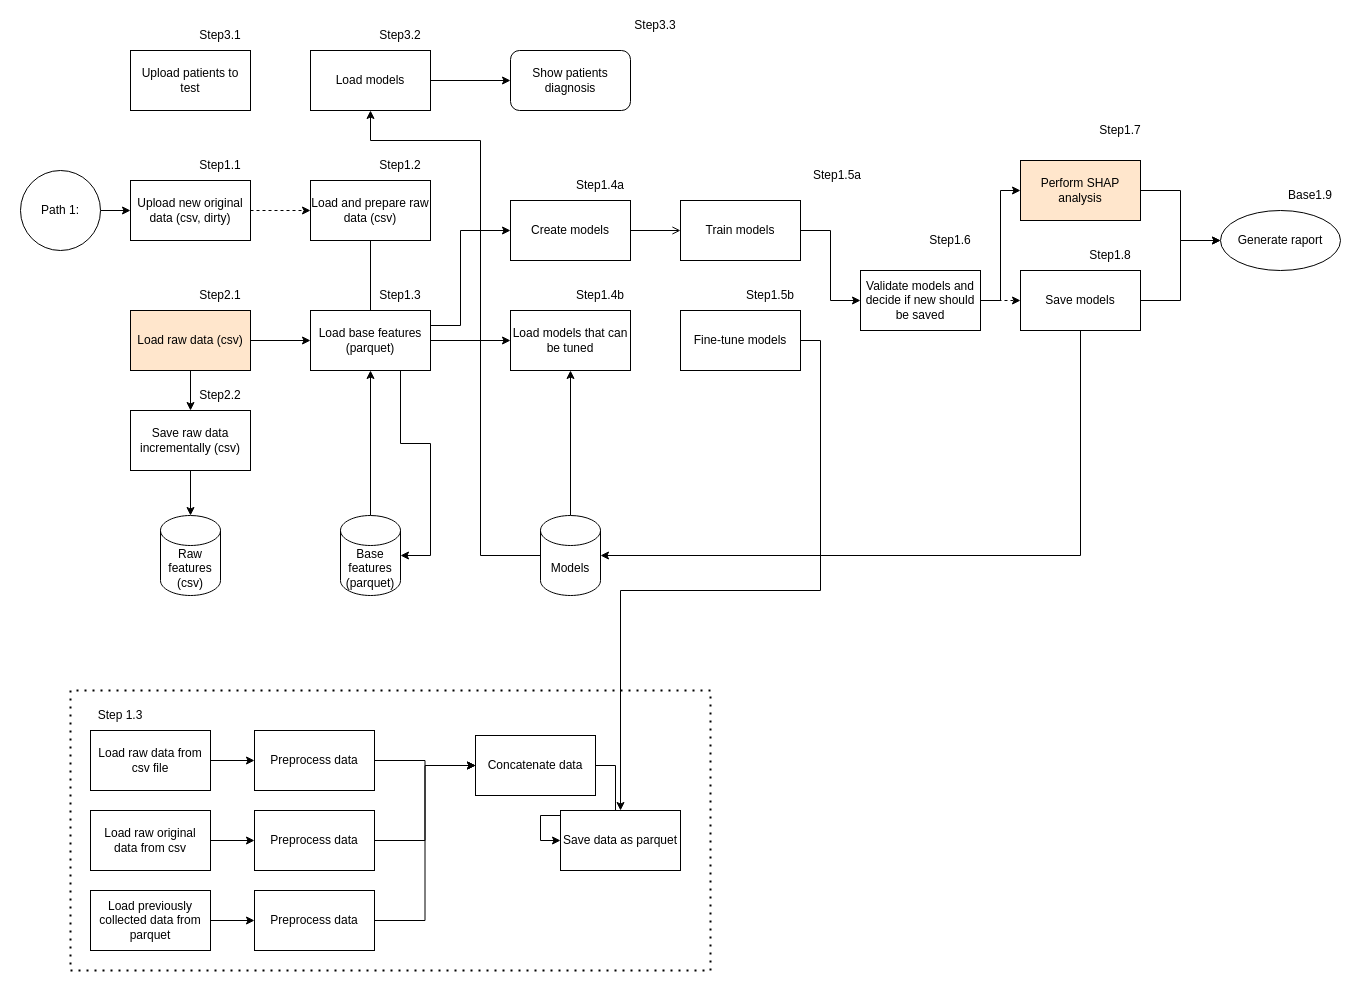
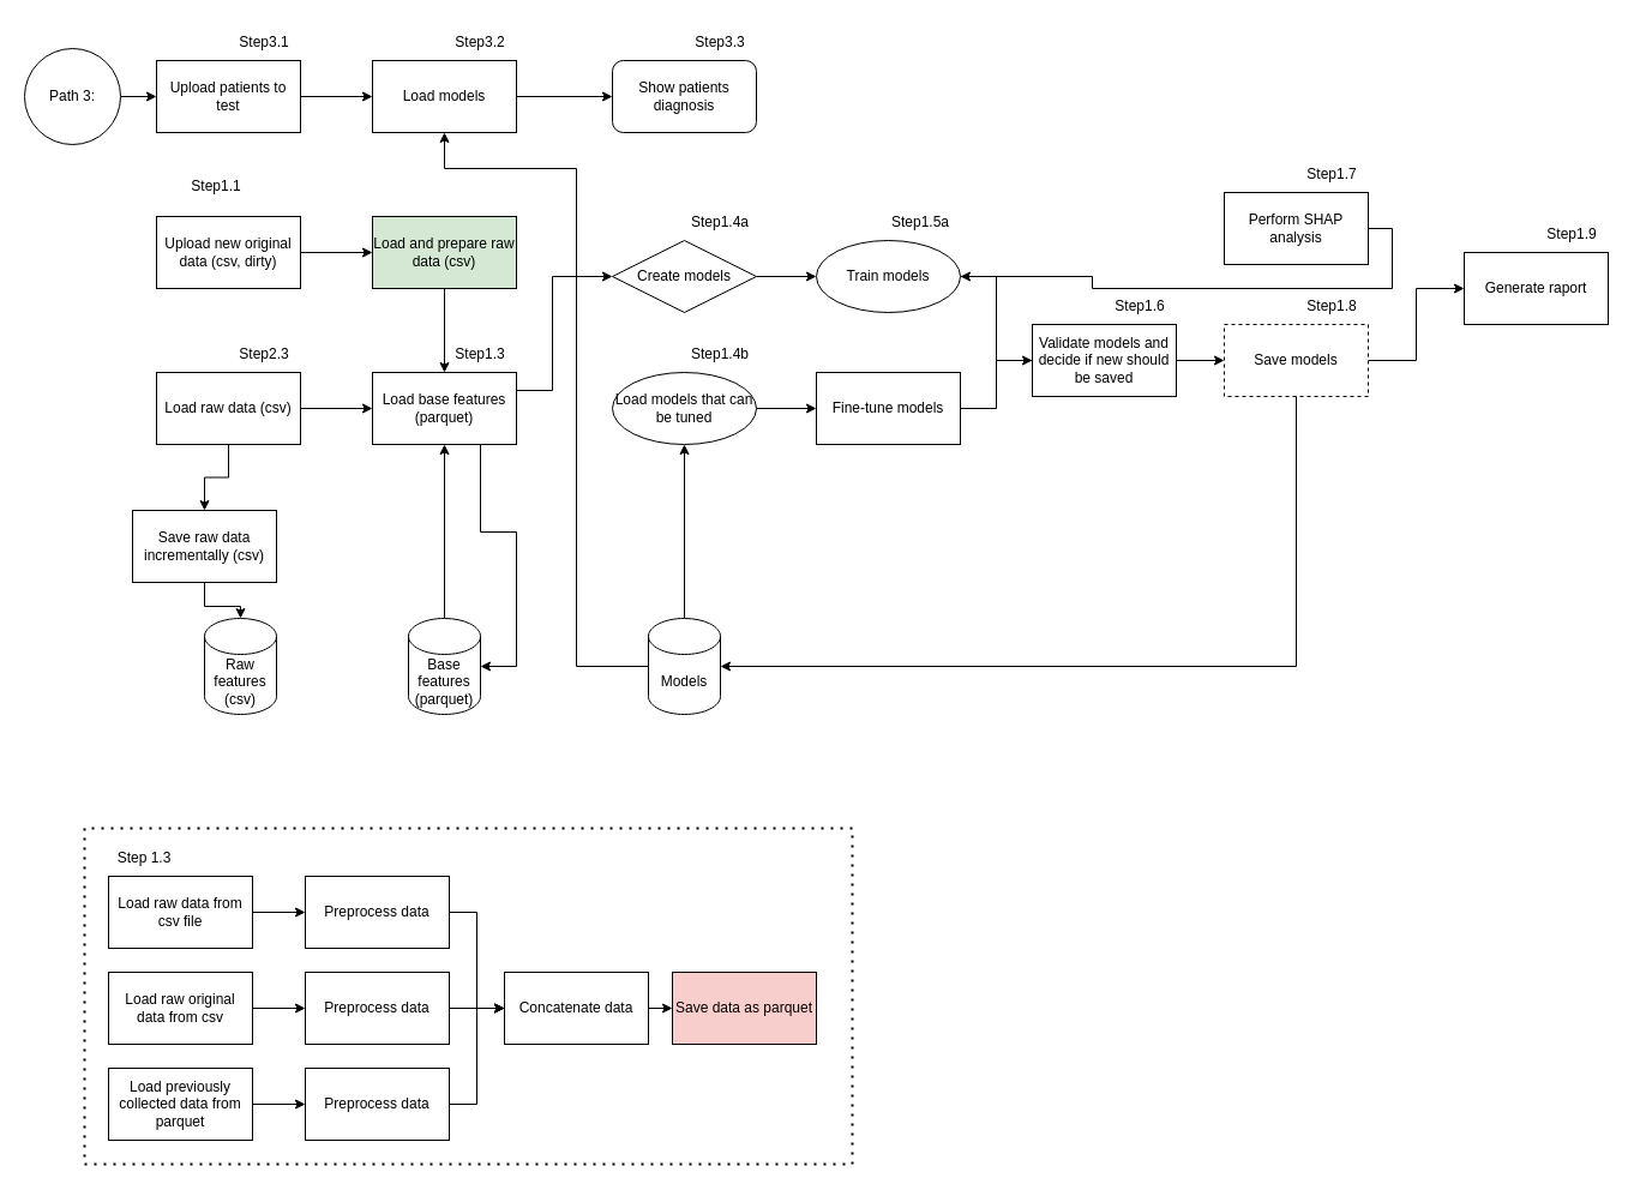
- <mxCell id="50" value="Step3.3" style="text;html=1;align=center;verticalAlign=middle;whiteSpace=wrap;rounded=0;" parent="1" vertex="1"><mxGeometry x="625" y="10" width="60" height="30" as="geometry" /></mxCell>
+ <mxCell id="50" value="Step3.3" style="text;html=1;align=center;verticalAlign=middle;whiteSpace=wrap;rounded=0;" parent="1" vertex="1"><mxGeometry x="570" y="20" width="60" height="30" as="geometry" /></mxCell>
+ <mxCell id="37" value="Path 3:" style="ellipse;whiteSpace=wrap;html=1;aspect=fixed;" parent="1" vertex="1"><mxGeometry x="20" y="40" width="80" height="80" as="geometry" /></mxCell>
+ <mxCell id="36" style="edgeStyle=orthogonalEdgeStyle;rounded=0;orthogonalLoop=1;jettySize=auto;html=1;exitX=1;exitY=0.5;exitDx=0;exitDy=0;entryX=0;entryY=0.5;entryDx=0;entryDy=0;" parent="1" source="37" target="39" edge="1"><mxGeometry relative="1" as="geometry" /></mxCell>
+ <mxCell id="38" style="edgeStyle=orthogonalEdgeStyle;rounded=0;orthogonalLoop=1;jettySize=auto;html=1;exitX=1;exitY=0.5;exitDx=0;exitDy=0;" parent="1" source="39" target="41" edge="1"><mxGeometry relative="1" as="geometry" /></mxCell>
- <mxCell id="56" value="Step1.7" style="text;html=1;align=center;verticalAlign=middle;whiteSpace=wrap;rounded=0;" parent="1" vertex="1"><mxGeometry x="1090" y="115" width="60" height="30" as="geometry" /></mxCell>
+ <mxCell id="56" value="Step1.7" style="text;html=1;align=center;verticalAlign=middle;whiteSpace=wrap;rounded=0;" parent="1" vertex="1"><mxGeometry x="1080" y="130" width="60" height="30" as="geometry" /></mxCell>
- <mxCell id="43" value="Step1.1" style="text;html=1;align=center;verticalAlign=middle;whiteSpace=wrap;rounded=0;" parent="1" vertex="1"><mxGeometry x="190" y="150" width="60" height="30" as="geometry" /></mxCell>
+ <mxCell id="43" value="Step1.1" style="text;html=1;align=center;verticalAlign=middle;whiteSpace=wrap;rounded=0;" parent="1" vertex="1"><mxGeometry x="150" y="140" width="60" height="30" as="geometry" /></mxCell>
- <mxCell id="45" value="Step1.2" style="text;html=1;align=center;verticalAlign=middle;whiteSpace=wrap;rounded=0;" parent="1" vertex="1"><mxGeometry x="370" y="150" width="60" height="30" as="geometry" /></mxCell>
- <mxCell id="53" value="Step1.5a" style="text;html=1;align=center;verticalAlign=middle;whiteSpace=wrap;rounded=0;" parent="1" vertex="1"><mxGeometry x="807" y="160" width="60" height="30" as="geometry" /></mxCell>
+ <mxCell id="53" value="Step1.5a" style="text;html=1;align=center;verticalAlign=middle;whiteSpace=wrap;rounded=0;" parent="1" vertex="1"><mxGeometry x="737" y="170" width="60" height="30" as="geometry" /></mxCell>
- <mxCell id="34" value="Perform SHAP analysis" style="rounded=0;whiteSpace=wrap;html=1;fillColor=#ffe6cc;" parent="1" vertex="1"><mxGeometry x="1020" y="160" width="120" height="60" as="geometry" /></mxCell>
+ <mxCell id="34" value="Perform SHAP analysis" style="rounded=0;whiteSpace=wrap;html=1;" parent="1" vertex="1"><mxGeometry x="1020" y="160" width="120" height="60" as="geometry" /></mxCell>
- <mxCell id="58" value="Base1.9" style="text;html=1;align=center;verticalAlign=middle;whiteSpace=wrap;rounded=0;" parent="1" vertex="1"><mxGeometry x="1280" y="180" width="60" height="30" as="geometry" /></mxCell>
+ <mxCell id="58" value="Step1.9" style="text;html=1;align=center;verticalAlign=middle;whiteSpace=wrap;rounded=0;" parent="1" vertex="1"><mxGeometry x="1280" y="180" width="60" height="30" as="geometry" /></mxCell>
- <mxCell id="33" style="edgeStyle=orthogonalEdgeStyle;rounded=0;orthogonalLoop=1;jettySize=auto;html=1;exitX=1;exitY=0.5;exitDx=0;exitDy=0;entryX=0;entryY=0.5;entryDx=0;entryDy=0;" parent="1" source="34" target="35" edge="1"><mxGeometry relative="1" as="geometry" /></mxCell>
+ <mxCell id="33" style="edgeStyle=orthogonalEdgeStyle;rounded=0;orthogonalLoop=1;jettySize=auto;html=1;exitX=1;exitY=0.5;exitDx=0;exitDy=0;" parent="1" source="34" target="23" edge="1"><mxGeometry relative="1" as="geometry" /></mxCell>
- <mxCell id="3" value="Path 1:" style="ellipse;whiteSpace=wrap;html=1;aspect=fixed;" parent="1" vertex="1"><mxGeometry x="20" y="170" width="80" height="80" as="geometry" /></mxCell>
- <mxCell id="2" style="edgeStyle=orthogonalEdgeStyle;rounded=0;orthogonalLoop=1;jettySize=auto;html=1;exitX=1;exitY=0.5;exitDx=0;exitDy=0;entryX=0;entryY=0.5;entryDx=0;entryDy=0;" parent="1" source="3" target="5" edge="1"><mxGeometry relative="1" as="geometry" /></mxCell>
- <mxCell id="4" style="edgeStyle=orthogonalEdgeStyle;rounded=0;orthogonalLoop=1;jettySize=auto;html=1;exitX=1;exitY=0.5;exitDx=0;exitDy=0;entryX=0;entryY=0.5;entryDx=0;entryDy=0;dashed=1;" parent="1" source="5" target="7" edge="1"><mxGeometry relative="1" as="geometry" /></mxCell>
+ <mxCell id="4" style="edgeStyle=orthogonalEdgeStyle;rounded=0;orthogonalLoop=1;jettySize=auto;html=1;exitX=1;exitY=0.5;exitDx=0;exitDy=0;entryX=0;entryY=0.5;entryDx=0;entryDy=0;" parent="1" source="5" target="7" edge="1"><mxGeometry relative="1" as="geometry" /></mxCell>
- <mxCell id="7" value="Load and prepare raw data (csv)" style="rounded=0;whiteSpace=wrap;html=1;" parent="1" vertex="1"><mxGeometry x="310" y="180" width="120" height="60" as="geometry" /></mxCell>
+ <mxCell id="7" value="Load and prepare raw data (csv)" style="rounded=0;whiteSpace=wrap;html=1;fillColor=#d5e8d4;" parent="1" vertex="1"><mxGeometry x="310" y="180" width="120" height="60" as="geometry" /></mxCell>
- <mxCell id="19" value="Create models" style="rounded=0;whiteSpace=wrap;html=1;" parent="1" vertex="1"><mxGeometry x="510" y="200" width="120" height="60" as="geometry" /></mxCell>
+ <mxCell id="19" value="Create models" style="rhombus;whiteSpace=wrap;html=1;" parent="1" vertex="1"><mxGeometry x="510" y="200" width="120" height="60" as="geometry" /></mxCell>
- <mxCell id="18" style="edgeStyle=orthogonalEdgeStyle;rounded=0;orthogonalLoop=1;jettySize=auto;html=1;exitX=1;exitY=0.5;exitDx=0;exitDy=0;entryX=0;entryY=0.5;entryDx=0;entryDy=0;endArrow=open;" parent="1" source="19" target="23" edge="1"><mxGeometry relative="1" as="geometry" /></mxCell>
+ <mxCell id="18" style="edgeStyle=orthogonalEdgeStyle;rounded=0;orthogonalLoop=1;jettySize=auto;html=1;exitX=1;exitY=0.5;exitDx=0;exitDy=0;entryX=0;entryY=0.5;entryDx=0;entryDy=0;" parent="1" source="19" target="23" edge="1"><mxGeometry relative="1" as="geometry" /></mxCell>
- <mxCell id="23" value="Train models" style="rounded=0;whiteSpace=wrap;html=1;" parent="1" vertex="1"><mxGeometry x="680" y="200" width="120" height="60" as="geometry" /></mxCell>
+ <mxCell id="23" value="Train models" style="ellipse;whiteSpace=wrap;html=1;" parent="1" vertex="1"><mxGeometry x="680" y="200" width="120" height="60" as="geometry" /></mxCell>
- <mxCell id="22" style="edgeStyle=orthogonalEdgeStyle;rounded=0;orthogonalLoop=1;jettySize=auto;html=1;exitX=1;exitY=0.5;exitDx=0;exitDy=0;entryX=0;entryY=0.5;entryDx=0;entryDy=0;" parent="1" source="23" target="28" edge="1"><mxGeometry relative="1" as="geometry" /></mxCell>
+ <mxCell id="22" style="edgeStyle=orthogonalEdgeStyle;rounded=0;orthogonalLoop=1;jettySize=auto;html=1;exitX=1;exitY=0.5;exitDx=0;exitDy=0;entryX=0;entryY=0.5;entryDx=0;entryDy=0;endArrow=none;" parent="1" source="23" target="28" edge="1"><mxGeometry relative="1" as="geometry" /></mxCell>
- <mxCell id="27" style="edgeStyle=orthogonalEdgeStyle;rounded=0;orthogonalLoop=1;jettySize=auto;html=1;exitX=1;exitY=0.5;exitDx=0;exitDy=0;entryX=0;entryY=0.5;entryDx=0;entryDy=0;" parent="1" source="28" target="34" edge="1"><mxGeometry relative="1" as="geometry" /></mxCell>
- <mxCell id="55" value="Step1.6" style="text;html=1;align=center;verticalAlign=middle;whiteSpace=wrap;rounded=0;" parent="1" vertex="1"><mxGeometry x="920" y="225" width="60" height="30" as="geometry" /></mxCell>
+ <mxCell id="55" value="Step1.6" style="text;html=1;align=center;verticalAlign=middle;whiteSpace=wrap;rounded=0;" parent="1" vertex="1"><mxGeometry x="920" y="240" width="60" height="30" as="geometry" /></mxCell>
- <mxCell id="35" value="Generate raport " style="ellipse;whiteSpace=wrap;html=1;" parent="1" vertex="1"><mxGeometry x="1220" y="210" width="120" height="60" as="geometry" /></mxCell>
+ <mxCell id="35" value="Generate raport " style="rounded=0;whiteSpace=wrap;html=1;" parent="1" vertex="1"><mxGeometry x="1220" y="210" width="120" height="60" as="geometry" /></mxCell>
- <mxCell id="47" value="Step2.1" style="text;html=1;align=center;verticalAlign=middle;whiteSpace=wrap;rounded=0;" parent="1" vertex="1"><mxGeometry x="190" y="280" width="60" height="30" as="geometry" /></mxCell>
+ <mxCell id="47" value="Step2.3" style="text;html=1;align=center;verticalAlign=middle;whiteSpace=wrap;rounded=0;" parent="1" vertex="1"><mxGeometry x="190" y="280" width="60" height="30" as="geometry" /></mxCell>
- <mxCell id="54" value="Step1.5b" style="text;html=1;align=center;verticalAlign=middle;whiteSpace=wrap;rounded=0;" parent="1" vertex="1"><mxGeometry x="740" y="280" width="60" height="30" as="geometry" /></mxCell>
- <mxCell id="26" style="edgeStyle=orthogonalEdgeStyle;rounded=0;orthogonalLoop=1;jettySize=auto;html=1;exitX=1;exitY=0.5;exitDx=0;exitDy=0;entryX=0;entryY=0.5;entryDx=0;entryDy=0;dashed=1;" parent="1" source="28" target="31" edge="1"><mxGeometry relative="1" as="geometry" /></mxCell>
+ <mxCell id="26" style="edgeStyle=orthogonalEdgeStyle;rounded=0;orthogonalLoop=1;jettySize=auto;html=1;exitX=1;exitY=0.5;exitDx=0;exitDy=0;entryX=0;entryY=0.5;entryDx=0;entryDy=0;" parent="1" source="28" target="31" edge="1"><mxGeometry relative="1" as="geometry" /></mxCell>
- <mxCell id="31" value="Save models" style="rounded=0;whiteSpace=wrap;html=1;" parent="1" vertex="1"><mxGeometry x="1020" y="270" width="120" height="60" as="geometry" /></mxCell>
+ <mxCell id="31" value="Save models" style="rounded=0;whiteSpace=wrap;html=1;dashed=1;" parent="1" vertex="1"><mxGeometry x="1020" y="270" width="120" height="60" as="geometry" /></mxCell>
- <mxCell id="6" style="edgeStyle=orthogonalEdgeStyle;rounded=0;orthogonalLoop=1;jettySize=auto;html=1;exitX=0.5;exitY=1;exitDx=0;exitDy=0;endArrow=none;" parent="1" source="7" target="10" edge="1"><mxGeometry relative="1" as="geometry" /></mxCell>
+ <mxCell id="6" style="edgeStyle=orthogonalEdgeStyle;rounded=0;orthogonalLoop=1;jettySize=auto;html=1;exitX=0.5;exitY=1;exitDx=0;exitDy=0;" parent="1" source="7" target="10" edge="1"><mxGeometry relative="1" as="geometry" /></mxCell>
- <mxCell id="17" value="Load raw data (csv)" style="rounded=0;whiteSpace=wrap;html=1;fillColor=#ffe6cc;" parent="1" vertex="1"><mxGeometry x="130" y="310" width="120" height="60" as="geometry" /></mxCell>
+ <mxCell id="17" value="Load raw data (csv)" style="rounded=0;whiteSpace=wrap;html=1;" parent="1" vertex="1"><mxGeometry x="130" y="310" width="120" height="60" as="geometry" /></mxCell>
- <mxCell id="8" style="edgeStyle=orthogonalEdgeStyle;rounded=0;orthogonalLoop=1;jettySize=auto;html=1;exitX=1;exitY=0.5;exitDx=0;exitDy=0;entryX=0;entryY=0.5;entryDx=0;entryDy=0;" parent="1" source="10" target="21" edge="1"><mxGeometry relative="1" as="geometry" /></mxCell>
- <mxCell id="21" value="Load models that can be tuned" style="rounded=0;whiteSpace=wrap;html=1;" parent="1" vertex="1"><mxGeometry x="510" y="310" width="120" height="60" as="geometry" /></mxCell>
+ <mxCell id="21" value="Load models that can be tuned" style="ellipse;whiteSpace=wrap;html=1;" parent="1" vertex="1"><mxGeometry x="510" y="310" width="120" height="60" as="geometry" /></mxCell>
+ <mxCell id="20" style="edgeStyle=orthogonalEdgeStyle;rounded=0;orthogonalLoop=1;jettySize=auto;html=1;exitX=1;exitY=0.5;exitDx=0;exitDy=0;entryX=0;entryY=0.5;entryDx=0;entryDy=0;" parent="1" source="21" target="25" edge="1"><mxGeometry relative="1" as="geometry" /></mxCell>
- <mxCell id="77" value="Step2.2" style="text;html=1;align=center;verticalAlign=middle;whiteSpace=wrap;rounded=0;" vertex="1" parent="1"><mxGeometry x="190" y="380" width="60" height="30" as="geometry" /></mxCell>
- <mxCell id="76" value="Save raw data incrementally (csv)" style="rounded=0;whiteSpace=wrap;html=1;" vertex="1" parent="1"><mxGeometry x="130" y="410" width="120" height="60" as="geometry" /></mxCell>
+ <mxCell id="76" value="Save raw data incrementally (csv)" style="rounded=0;whiteSpace=wrap;html=1;" vertex="1" parent="1"><mxGeometry x="110" y="425" width="120" height="60" as="geometry" /></mxCell>
- <mxCell id="78" value="Raw features (csv)" style="shape=cylinder3;whiteSpace=wrap;html=1;boundedLbl=1;backgroundOutline=1;size=15;" vertex="1" parent="1"><mxGeometry x="160" y="515" width="60" height="80" as="geometry" /></mxCell>
+ <mxCell id="78" value="Raw features (csv)" style="shape=cylinder3;whiteSpace=wrap;html=1;boundedLbl=1;backgroundOutline=1;size=15;" vertex="1" parent="1"><mxGeometry x="170" y="515" width="60" height="80" as="geometry" /></mxCell>
- <mxCell id="24" style="edgeStyle=orthogonalEdgeStyle;rounded=0;orthogonalLoop=1;jettySize=auto;html=1;exitX=1;exitY=0.5;exitDx=0;exitDy=0;" parent="1" source="25" target="74" edge="1"><mxGeometry relative="1" as="geometry" /></mxCell>
+ <mxCell id="24" style="edgeStyle=orthogonalEdgeStyle;rounded=0;orthogonalLoop=1;jettySize=auto;html=1;exitX=1;exitY=0.5;exitDx=0;exitDy=0;entryX=0;entryY=0.5;entryDx=0;entryDy=0;" parent="1" source="25" target="28" edge="1"><mxGeometry relative="1" as="geometry" /></mxCell>
- <mxCell id="73" value="Concatenate data" style="rounded=0;whiteSpace=wrap;html=1;" parent="1" vertex="1"><mxGeometry x="475" y="735" width="120" height="60" as="geometry" /></mxCell>
+ <mxCell id="73" value="Concatenate data" style="rounded=0;whiteSpace=wrap;html=1;" parent="1" vertex="1"><mxGeometry x="420" y="810" width="120" height="60" as="geometry" /></mxCell>
- <mxCell id="74" value="Save data as parquet" style="rounded=0;whiteSpace=wrap;html=1;" parent="1" vertex="1"><mxGeometry x="560" y="810" width="120" height="60" as="geometry" /></mxCell>
+ <mxCell id="74" value="Save data as parquet" style="rounded=0;whiteSpace=wrap;html=1;fillColor=#f8cecc;" parent="1" vertex="1"><mxGeometry x="560" y="810" width="120" height="60" as="geometry" /></mxCell>
